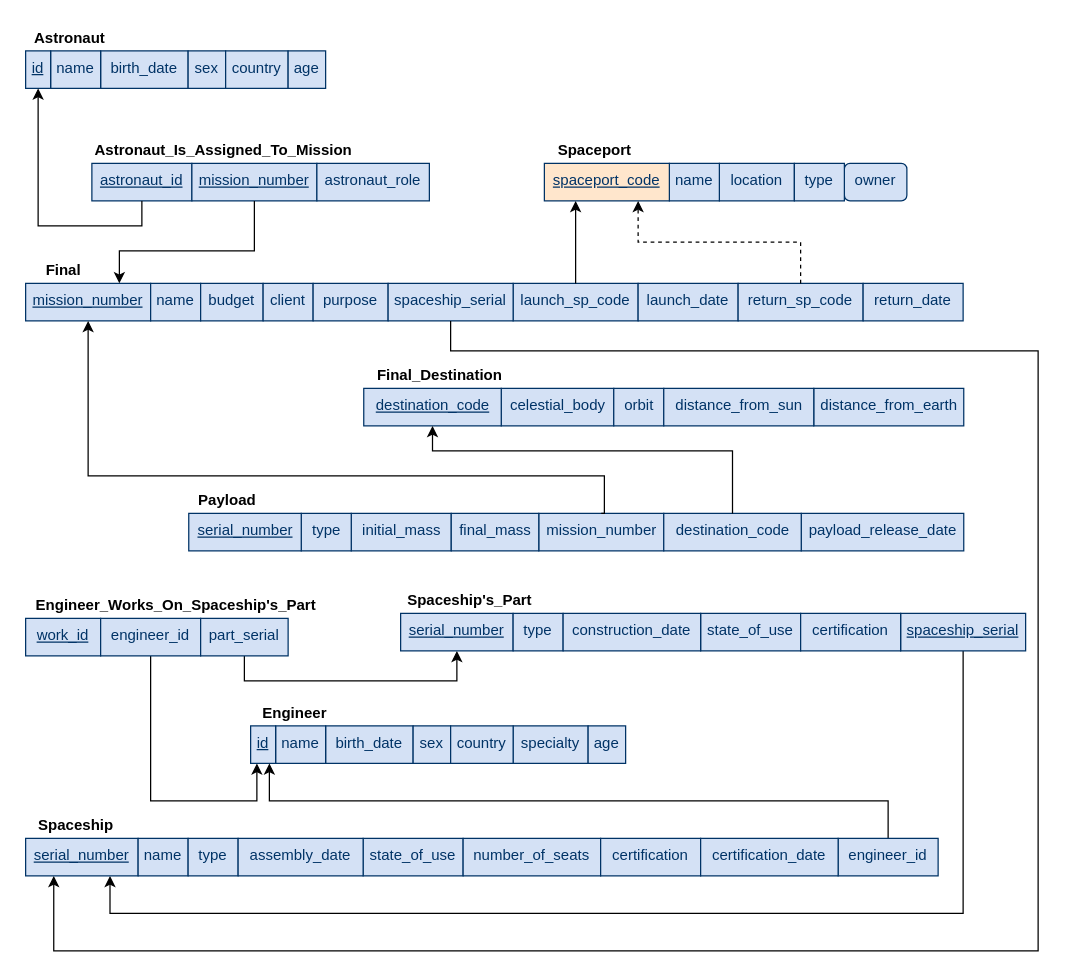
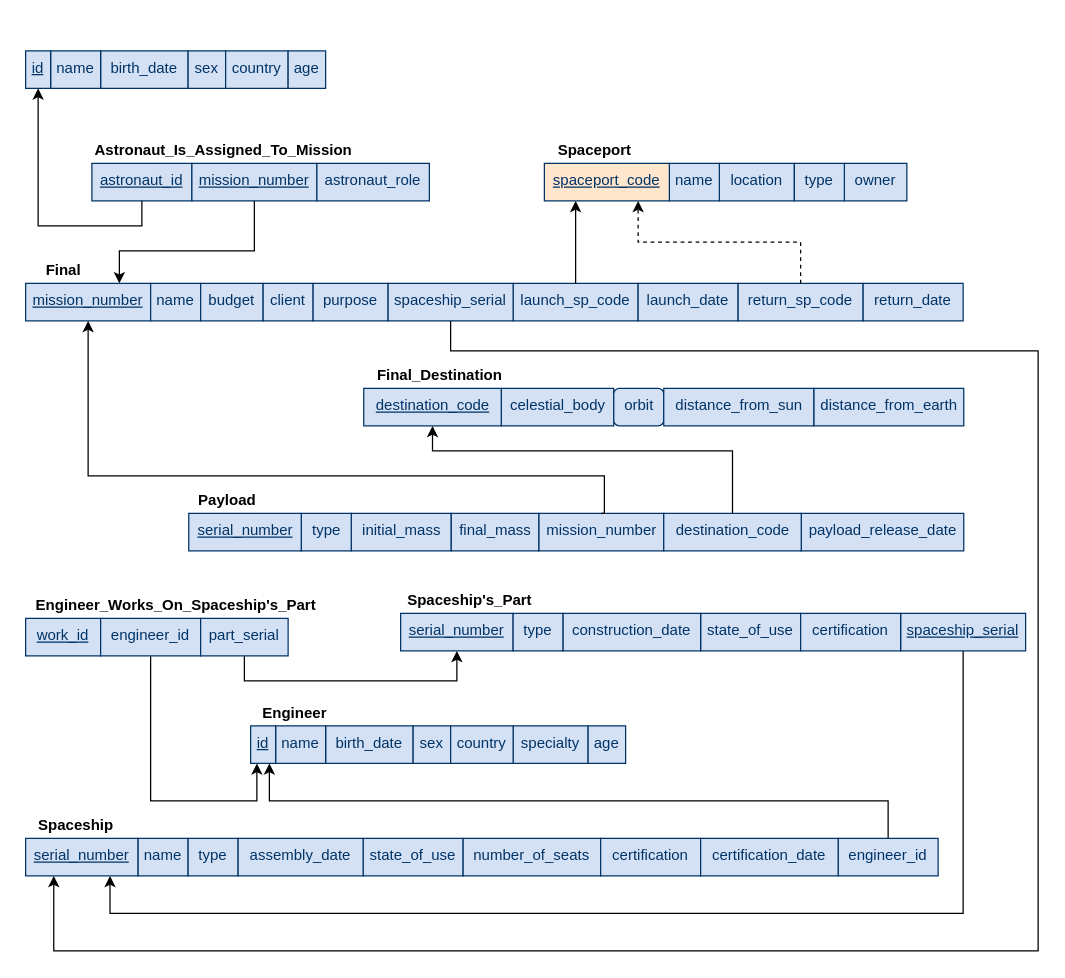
- <mxCell id="18" value="&lt;div&gt;&lt;b&gt;Astronaut&lt;/b&gt;&lt;/div&gt;" style="text;html=1;align=center;verticalAlign=middle;resizable=0;points=[];autosize=1;" vertex="1" parent="10"><mxGeometry width="70" height="20" as="geometry" /></mxCell>
- <mxCell id="7" value="owner" style="whiteSpace=wrap;html=1;gradientColor=none;shadow=0;fontColor=#003366;align=center;verticalAlign=top;strokeColor=#003366;fillColor=#D4E1F5;autosize=1;collapsible=0;resizeWidth=0;spacingBottom=6;rounded=1;" vertex="1" parent="3"><mxGeometry x="240" width="50" height="30" as="geometry" /></mxCell>
+ <mxCell id="7" value="owner" style="whiteSpace=wrap;html=1;gradientColor=none;shadow=0;fontColor=#003366;align=center;verticalAlign=top;strokeColor=#003366;fillColor=#D4E1F5;autosize=1;collapsible=0;resizeWidth=0;spacingBottom=6;" vertex="1" parent="3"><mxGeometry x="240" width="50" height="30" as="geometry" /></mxCell>
- <mxCell id="33" value="orbit" style="whiteSpace=wrap;html=1;gradientColor=none;shadow=0;fontColor=#003366;align=center;verticalAlign=top;strokeColor=#003366;fillColor=#D4E1F5;autosize=1;collapsible=0;resizeWidth=0;spacingBottom=6;" vertex="1" parent="30"><mxGeometry x="200" width="40" height="30" as="geometry" /></mxCell>
+ <mxCell id="33" value="orbit" style="whiteSpace=wrap;html=1;gradientColor=none;shadow=0;fontColor=#003366;align=center;verticalAlign=top;strokeColor=#003366;fillColor=#D4E1F5;autosize=1;collapsible=0;resizeWidth=0;spacingBottom=6;rounded=1;" vertex="1" parent="30"><mxGeometry x="200" width="40" height="30" as="geometry" /></mxCell>
